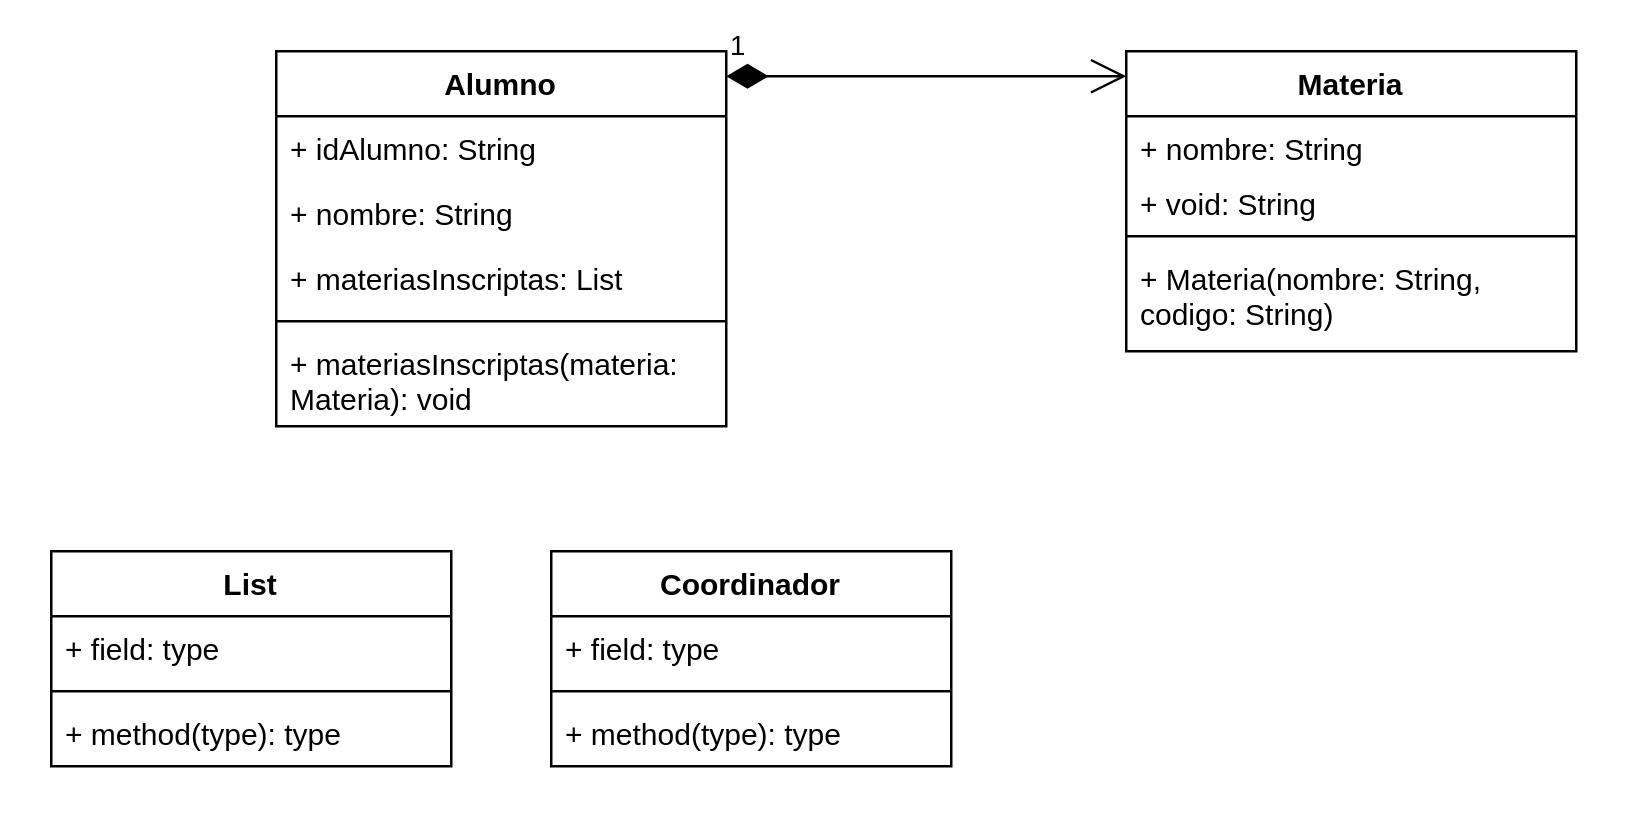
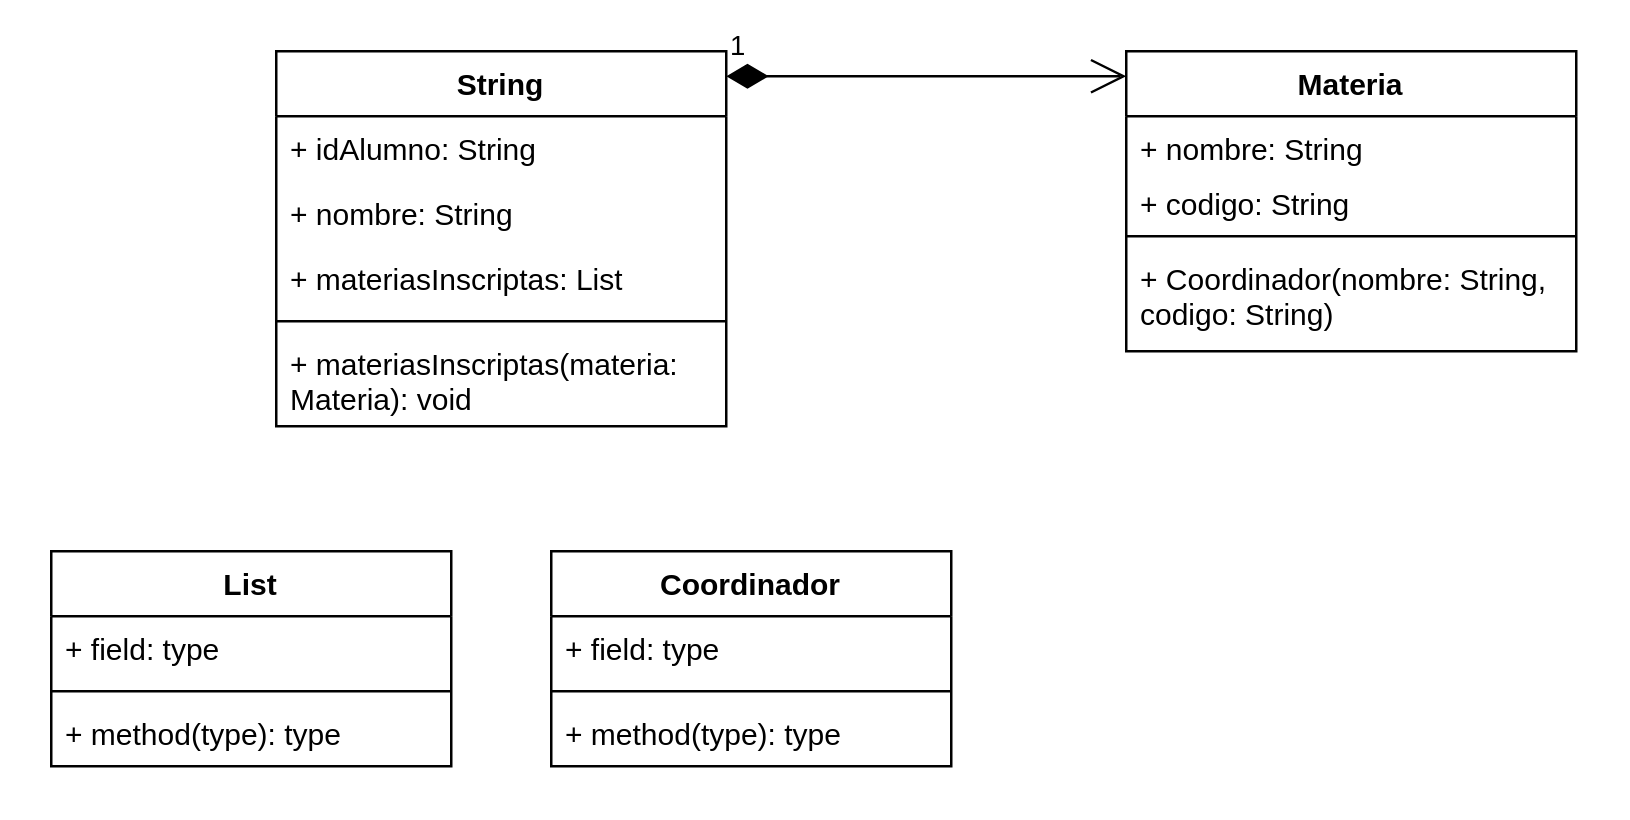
- <mxCell id="2" value="Alumno" style="swimlane;fontStyle=1;align=center;verticalAlign=top;childLayout=stackLayout;horizontal=1;startSize=26;horizontalStack=0;resizeParent=1;resizeParentMax=0;resizeLast=0;collapsible=1;marginBottom=0;whiteSpace=wrap;html=1;" vertex="1" parent="1"><mxGeometry x="110" y="20" width="180" height="150" as="geometry"><mxRectangle x="210" y="400" width="80" height="30" as="alternateBounds" /></mxGeometry></mxCell>
+ <mxCell id="2" value="String" style="swimlane;fontStyle=1;align=center;verticalAlign=top;childLayout=stackLayout;horizontal=1;startSize=26;horizontalStack=0;resizeParent=1;resizeParentMax=0;resizeLast=0;collapsible=1;marginBottom=0;whiteSpace=wrap;html=1;" vertex="1" parent="1"><mxGeometry x="110" y="20" width="180" height="150" as="geometry"><mxRectangle x="210" y="400" width="80" height="30" as="alternateBounds" /></mxGeometry></mxCell>
- <mxCell id="10" value="+ void: String" style="text;strokeColor=none;fillColor=none;align=left;verticalAlign=top;spacingLeft=4;spacingRight=4;overflow=hidden;rotatable=0;points=[[0,0.5],[1,0.5]];portConstraint=eastwest;whiteSpace=wrap;html=1;" vertex="1" parent="8"><mxGeometry y="48" width="180" height="22" as="geometry" /></mxCell>
+ <mxCell id="10" value="+ codigo: String" style="text;strokeColor=none;fillColor=none;align=left;verticalAlign=top;spacingLeft=4;spacingRight=4;overflow=hidden;rotatable=0;points=[[0,0.5],[1,0.5]];portConstraint=eastwest;whiteSpace=wrap;html=1;" vertex="1" parent="8"><mxGeometry y="48" width="180" height="22" as="geometry" /></mxCell>
- <mxCell id="12" value="+ &lt;span class=&quot;hljs-built_in&quot;&gt;Materia&lt;/span&gt;(nombre: &lt;span class=&quot;hljs-type&quot;&gt;String&lt;/span&gt;, codigo: &lt;span class=&quot;hljs-type&quot;&gt;String&lt;/span&gt;)&lt;div&gt;&lt;br&gt;&lt;/div&gt;" style="text;strokeColor=none;fillColor=none;align=left;verticalAlign=top;spacingLeft=4;spacingRight=4;overflow=hidden;rotatable=0;points=[[0,0.5],[1,0.5]];portConstraint=eastwest;whiteSpace=wrap;html=1;" vertex="1" parent="8"><mxGeometry y="78" width="180" height="42" as="geometry" /></mxCell>
+ <mxCell id="12" value="+ &lt;span class=&quot;hljs-built_in&quot;&gt;Coordinador&lt;/span&gt;(nombre: &lt;span class=&quot;hljs-type&quot;&gt;String&lt;/span&gt;, codigo: &lt;span class=&quot;hljs-type&quot;&gt;String&lt;/span&gt;)&lt;div&gt;&lt;br&gt;&lt;/div&gt;" style="text;strokeColor=none;fillColor=none;align=left;verticalAlign=top;spacingLeft=4;spacingRight=4;overflow=hidden;rotatable=0;points=[[0,0.5],[1,0.5]];portConstraint=eastwest;whiteSpace=wrap;html=1;" vertex="1" parent="8"><mxGeometry y="78" width="180" height="42" as="geometry" /></mxCell>
